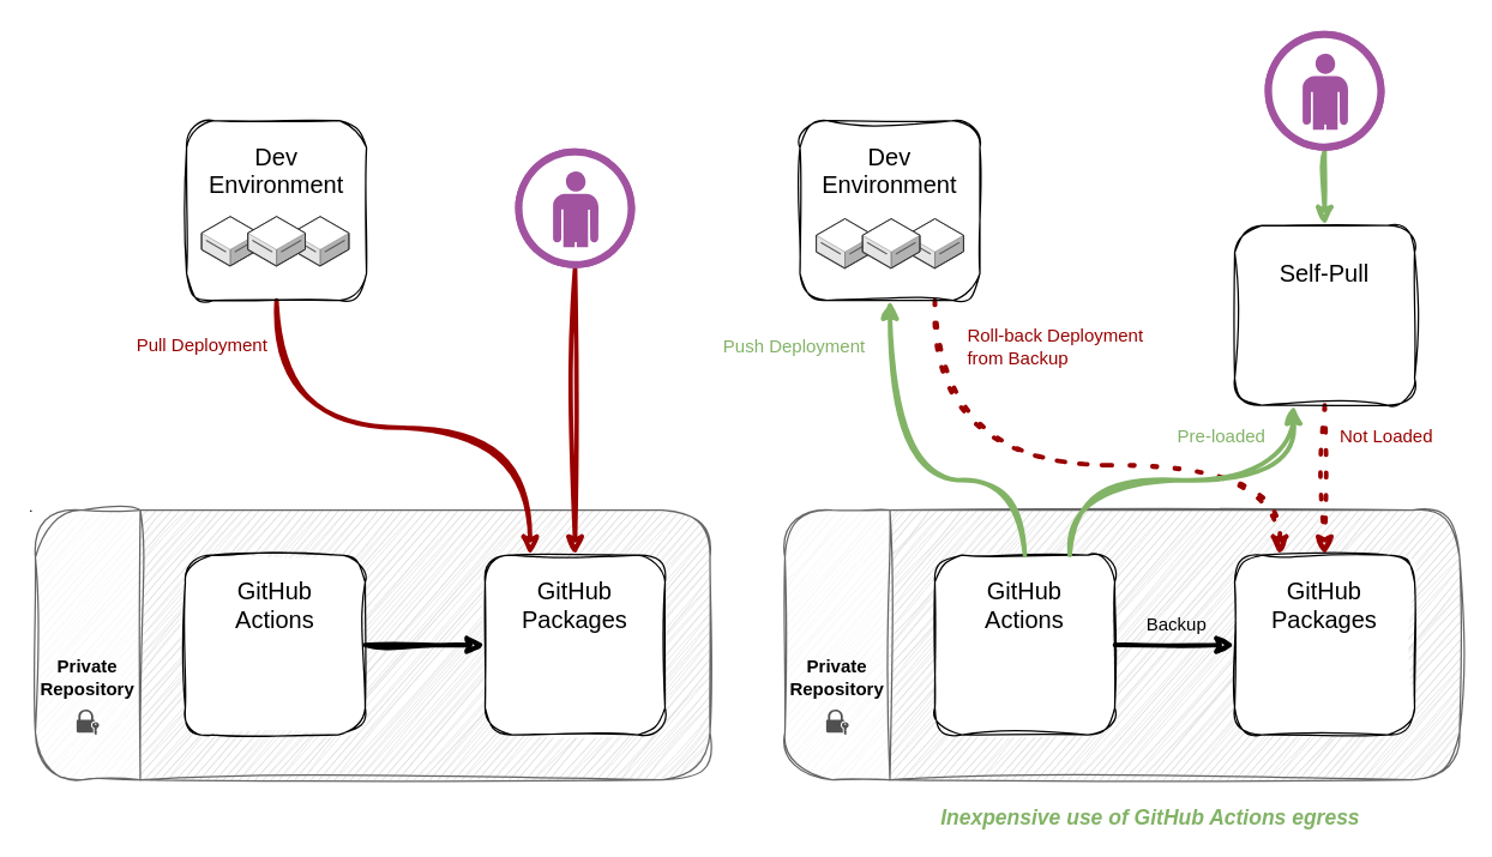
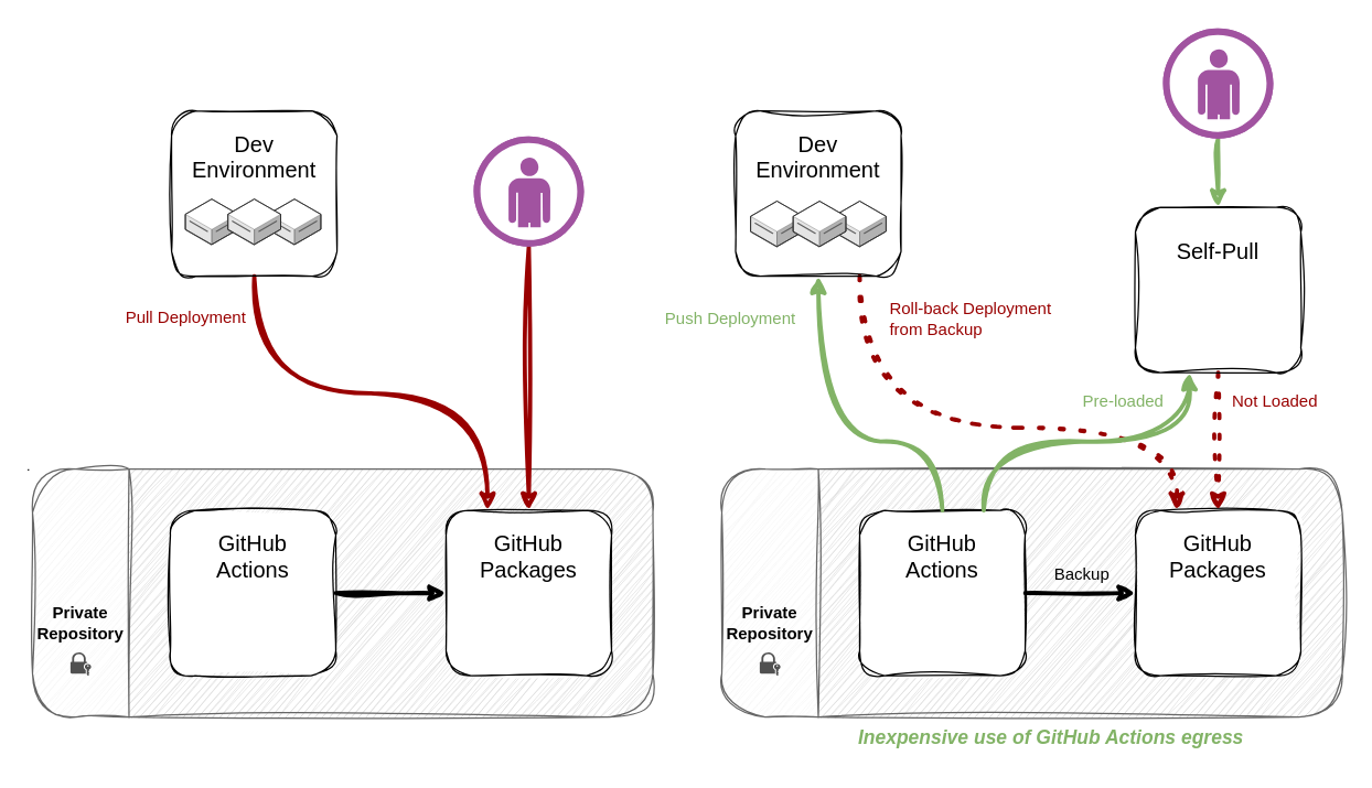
- <mxCell id="45" value="&lt;font color=&quot;#82b366&quot; style=&quot;font-size: 14px;&quot;&gt;Inexpensive use of GitHub Actions egress&lt;/font&gt;" style="text;html=1;align=center;verticalAlign=top;whiteSpace=wrap;rounded=0;fontColor=#990000;fontStyle=3;fontSize=14;" vertex="1" parent="1"><mxGeometry x="598" y="530" width="338" height="30" as="geometry" /></mxCell>
+ <mxCell id="45" value="&lt;font color=&quot;#82b366&quot; style=&quot;font-size: 14px;&quot;&gt;Inexpensive use of GitHub Actions egress&lt;/font&gt;" style="text;html=1;align=center;verticalAlign=top;whiteSpace=wrap;rounded=0;fontColor=#990000;fontStyle=3;fontSize=14;" vertex="1" parent="1"><mxGeometry x="593" y="520" width="338" height="30" as="geometry" /></mxCell>
